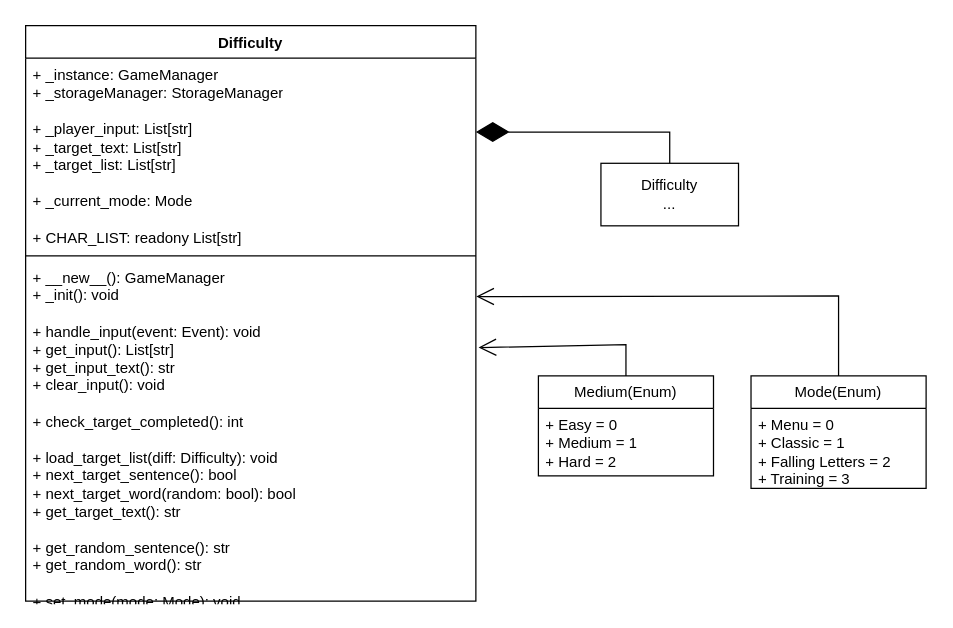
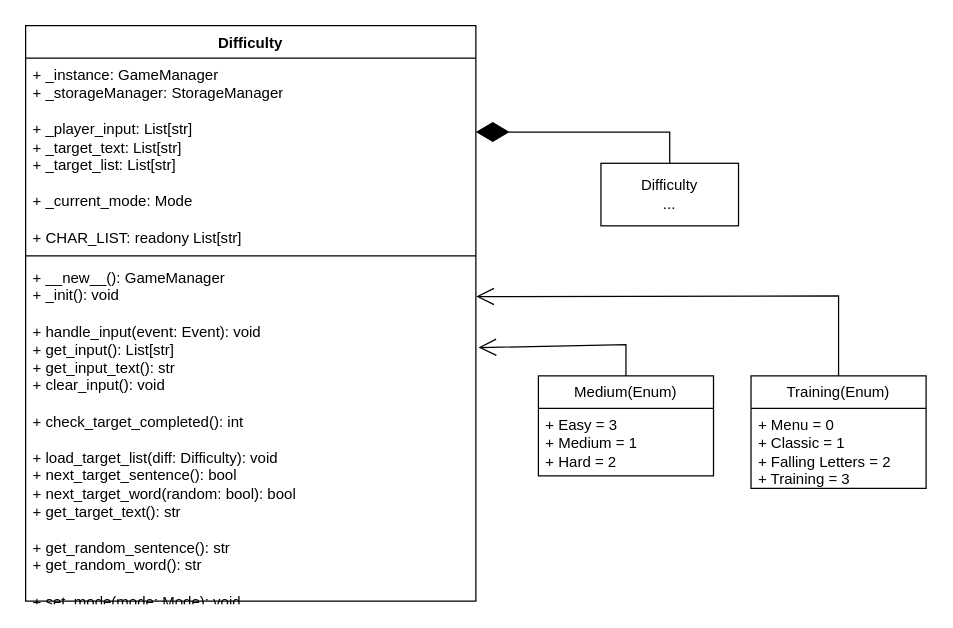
- <mxCell id="10" value="Mode(Enum)" style="swimlane;fontStyle=0;childLayout=stackLayout;horizontal=1;startSize=26;fillColor=none;horizontalStack=0;resizeParent=1;resizeParentMax=0;resizeLast=0;collapsible=1;marginBottom=0;whiteSpace=wrap;html=1;" parent="1" vertex="1"><mxGeometry x="600" y="300" width="140" height="90" as="geometry" /></mxCell>
+ <mxCell id="10" value="Training(Enum)" style="swimlane;fontStyle=0;childLayout=stackLayout;horizontal=1;startSize=26;fillColor=none;horizontalStack=0;resizeParent=1;resizeParentMax=0;resizeLast=0;collapsible=1;marginBottom=0;whiteSpace=wrap;html=1;" parent="1" vertex="1"><mxGeometry x="600" y="300" width="140" height="90" as="geometry" /></mxCell>
- <mxCell id="9" value="+ Easy = 0&lt;div&gt;+ Medium = 1&lt;/div&gt;&lt;div&gt;+ Hard = 2&lt;/div&gt;" style="text;strokeColor=none;fillColor=none;align=left;verticalAlign=top;spacingLeft=4;spacingRight=4;overflow=hidden;rotatable=0;points=[[0,0.5],[1,0.5]];portConstraint=eastwest;whiteSpace=wrap;html=1;" parent="8" vertex="1"><mxGeometry y="26" width="140" height="54" as="geometry" /></mxCell>
+ <mxCell id="9" value="+ Easy = 3&lt;div&gt;+ Medium = 1&lt;/div&gt;&lt;div&gt;+ Hard = 2&lt;/div&gt;" style="text;strokeColor=none;fillColor=none;align=left;verticalAlign=top;spacingLeft=4;spacingRight=4;overflow=hidden;rotatable=0;points=[[0,0.5],[1,0.5]];portConstraint=eastwest;whiteSpace=wrap;html=1;" parent="8" vertex="1"><mxGeometry y="26" width="140" height="54" as="geometry" /></mxCell>
